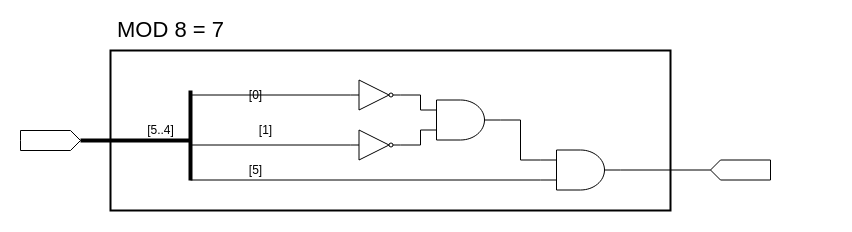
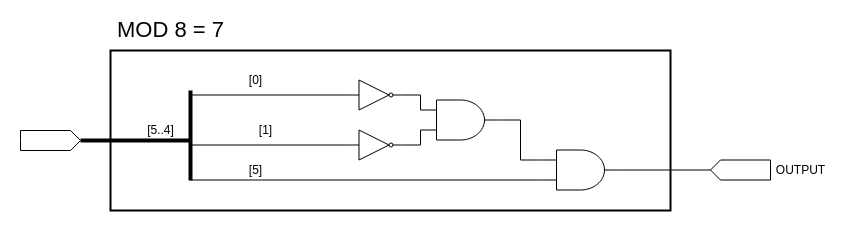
- <mxCell id="20" value="[0]" style="text;html=1;align=center;verticalAlign=middle;resizable=0;points=[];autosize=1;strokeColor=none;" vertex="1" parent="1"><mxGeometry x="240" y="85" width="30" height="20" as="geometry" /></mxCell>
+ <mxCell id="20" value="[0]" style="text;html=1;align=center;verticalAlign=middle;resizable=0;points=[];autosize=1;strokeColor=none;" vertex="1" parent="1"><mxGeometry x="240" y="70" width="30" height="20" as="geometry" /></mxCell>
+ <mxCell id="18" value="OUTPUT" style="text;html=1;align=center;verticalAlign=middle;resizable=0;points=[];autosize=1;strokeColor=none;" vertex="1" parent="1"><mxGeometry x="770" y="159.5" width="60" height="20" as="geometry" /></mxCell>
